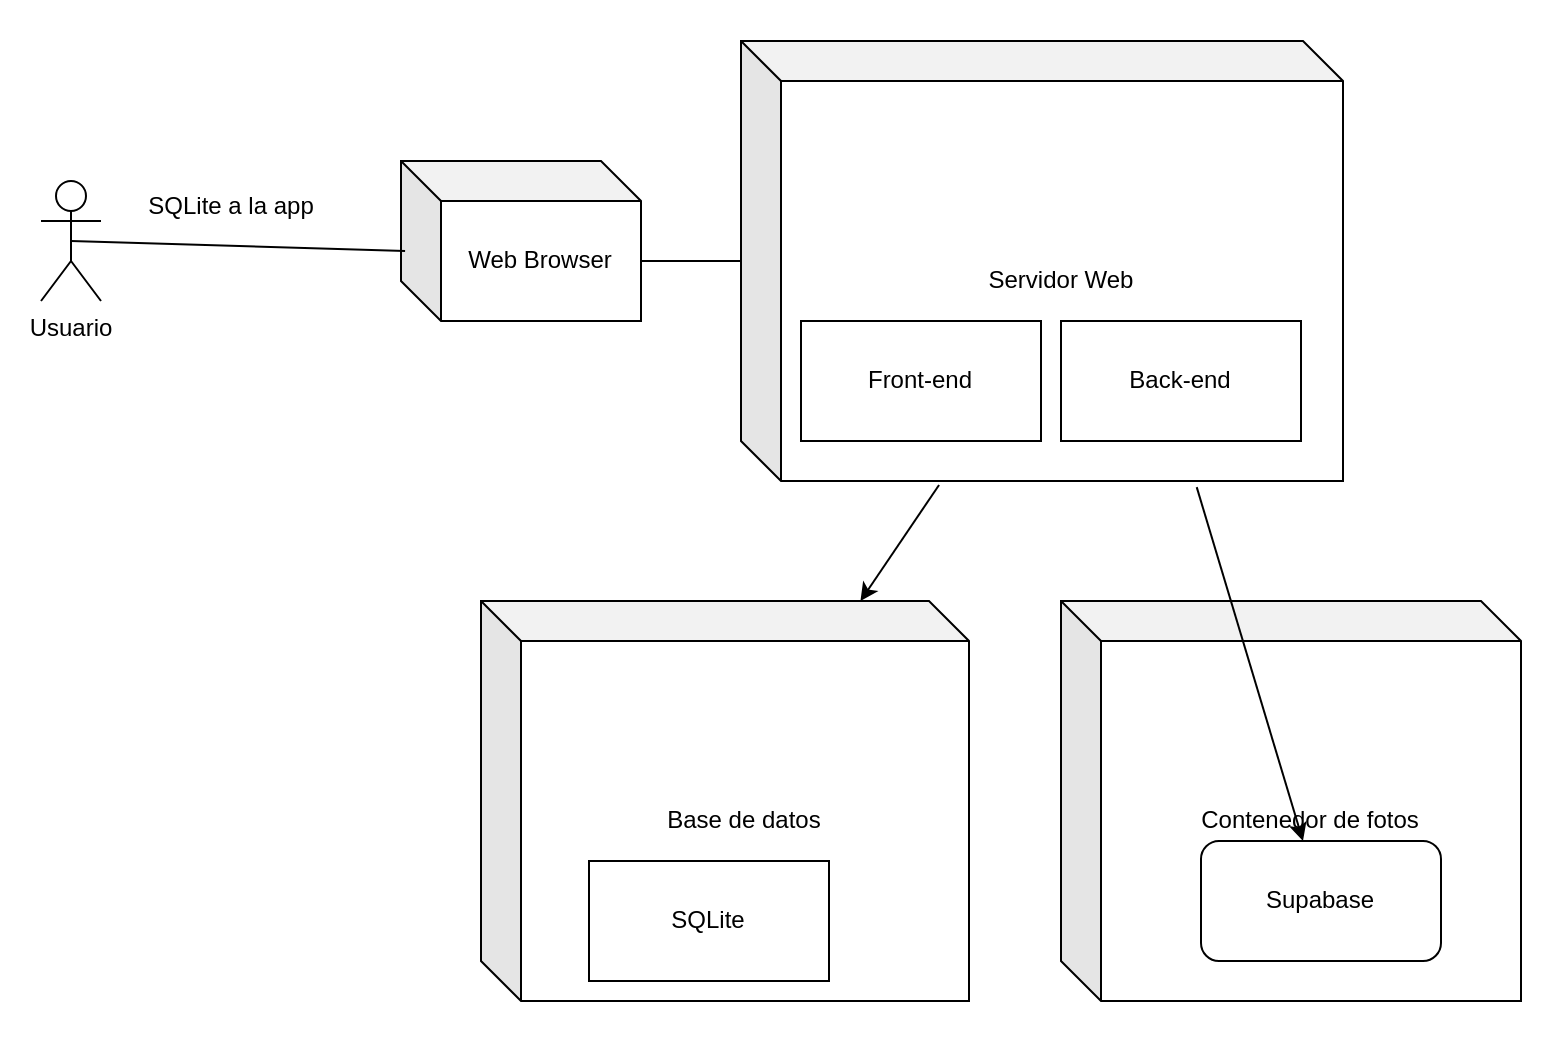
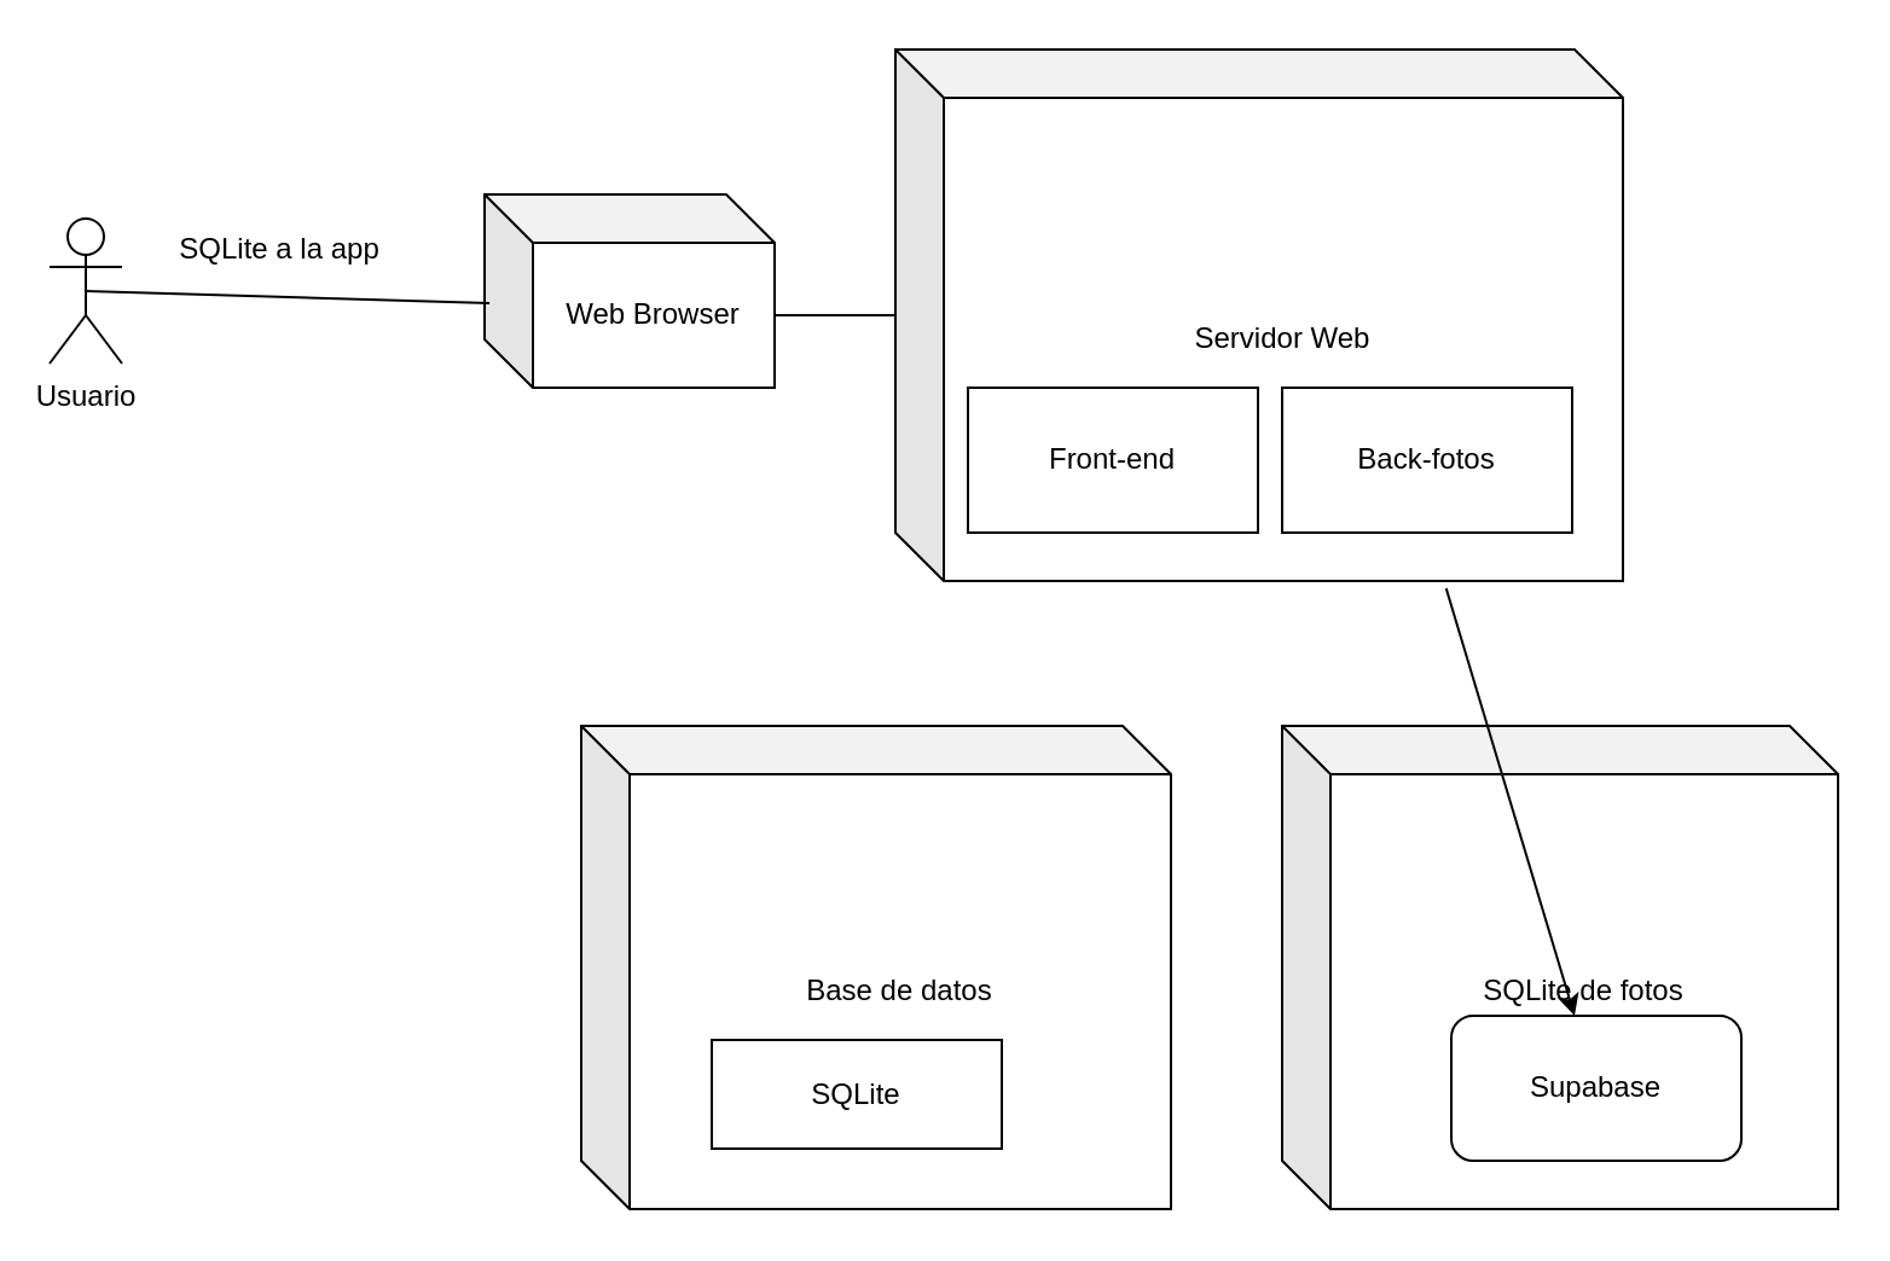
- <mxCell id="6" value="Back-end" style="rounded=0;whiteSpace=wrap;html=1;" vertex="1" parent="1"><mxGeometry x="530" y="160" width="120" height="60" as="geometry" /></mxCell>
+ <mxCell id="6" value="Back-fotos" style="rounded=0;whiteSpace=wrap;html=1;" vertex="1" parent="1"><mxGeometry x="530" y="160" width="120" height="60" as="geometry" /></mxCell>
- <mxCell id="11" value="" style="endArrow=classic;html=1;rounded=0;exitX=0.329;exitY=1.009;exitDx=0;exitDy=0;exitPerimeter=0;" edge="1" parent="1" source="4" target="7"><mxGeometry width="50" height="50" relative="1" as="geometry"><mxPoint x="350" y="350" as="sourcePoint" /><mxPoint x="400" y="300" as="targetPoint" /></mxGeometry></mxCell>
- <mxCell id="9" value="Contenedor de fotos" style="shape=cube;whiteSpace=wrap;html=1;boundedLbl=1;backgroundOutline=1;darkOpacity=0.05;darkOpacity2=0.1;" vertex="1" parent="1"><mxGeometry x="530" y="300" width="230" height="200" as="geometry" /></mxCell>
+ <mxCell id="9" value="SQLite de fotos" style="shape=cube;whiteSpace=wrap;html=1;boundedLbl=1;backgroundOutline=1;darkOpacity=0.05;darkOpacity2=0.1;" vertex="1" parent="1"><mxGeometry x="530" y="300" width="230" height="200" as="geometry" /></mxCell>
- <mxCell id="8" value="SQLite" style="rounded=0;whiteSpace=wrap;html=1;" vertex="1" parent="1"><mxGeometry x="294" y="430" width="120" height="60" as="geometry" /></mxCell>
+ <mxCell id="8" value="SQLite" style="rounded=0;whiteSpace=wrap;html=1;" vertex="1" parent="1"><mxGeometry x="294" y="430" width="120" height="45" as="geometry" /></mxCell>
